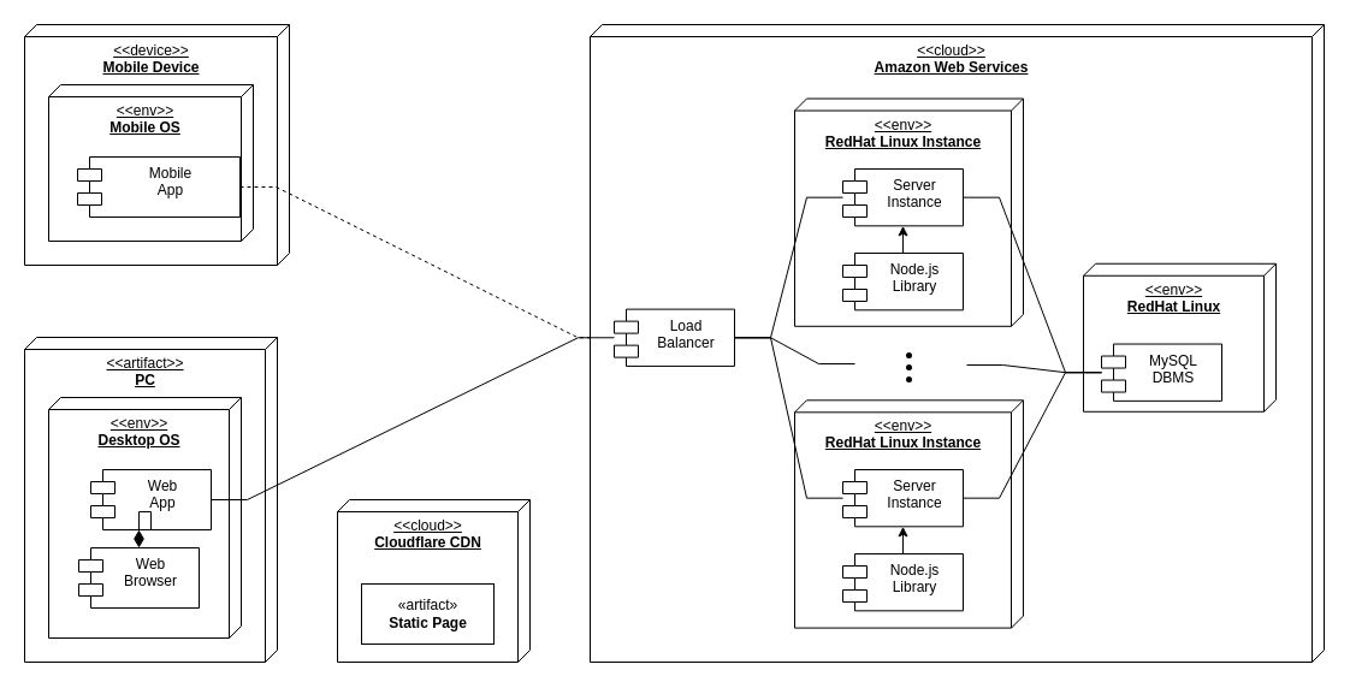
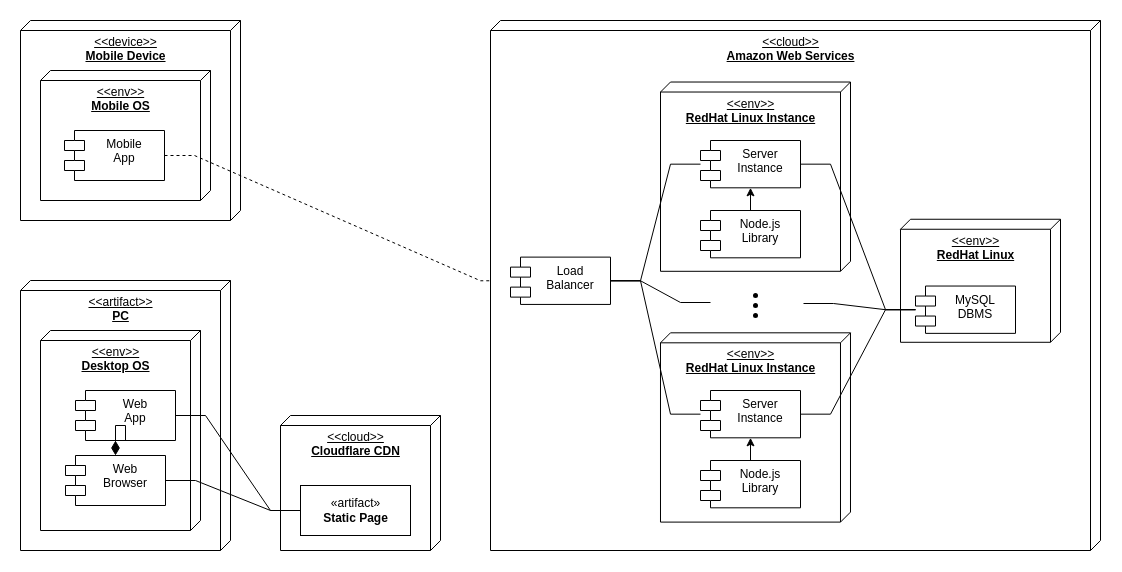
- <mxCell id="6" value="Mobile&#10;App" style="shape=module;align=left;spacingLeft=20;align=center;verticalAlign=top;" vertex="1" parent="1"><mxGeometry x="64" y="130" width="135" height="50" as="geometry" /></mxCell>
+ <mxCell id="6" value="Mobile&#10;App" style="shape=module;align=left;spacingLeft=20;align=center;verticalAlign=top;" vertex="1" parent="1"><mxGeometry x="64" y="130" width="100" height="50" as="geometry" /></mxCell>
- <mxCell id="39" style="edgeStyle=entityRelationEdgeStyle;rounded=0;orthogonalLoop=1;jettySize=auto;html=1;startArrow=none;startFill=0;startSize=12;endArrow=none;endFill=0;endSize=6;" edge="1" parent="1" source="7" target="17"><mxGeometry relative="1" as="geometry"><mxPoint x="350" y="250" as="targetPoint" /></mxGeometry></mxCell>
+ <mxCell id="39" style="edgeStyle=entityRelationEdgeStyle;rounded=0;orthogonalLoop=1;jettySize=auto;html=1;startArrow=none;startFill=0;startSize=12;endArrow=none;endFill=0;endSize=6;" edge="1" parent="1" source="7" target="13"><mxGeometry relative="1" as="geometry"><mxPoint x="350" y="250" as="targetPoint" /></mxGeometry></mxCell>
+ <mxCell id="14" style="edgeStyle=entityRelationEdgeStyle;rounded=0;orthogonalLoop=1;jettySize=auto;html=1;startArrow=none;startFill=0;startSize=12;endArrow=none;endFill=0;endSize=6;" edge="1" parent="1" source="9" target="13"><mxGeometry relative="1" as="geometry"><mxPoint x="380" y="540" as="targetPoint" /></mxGeometry></mxCell>
